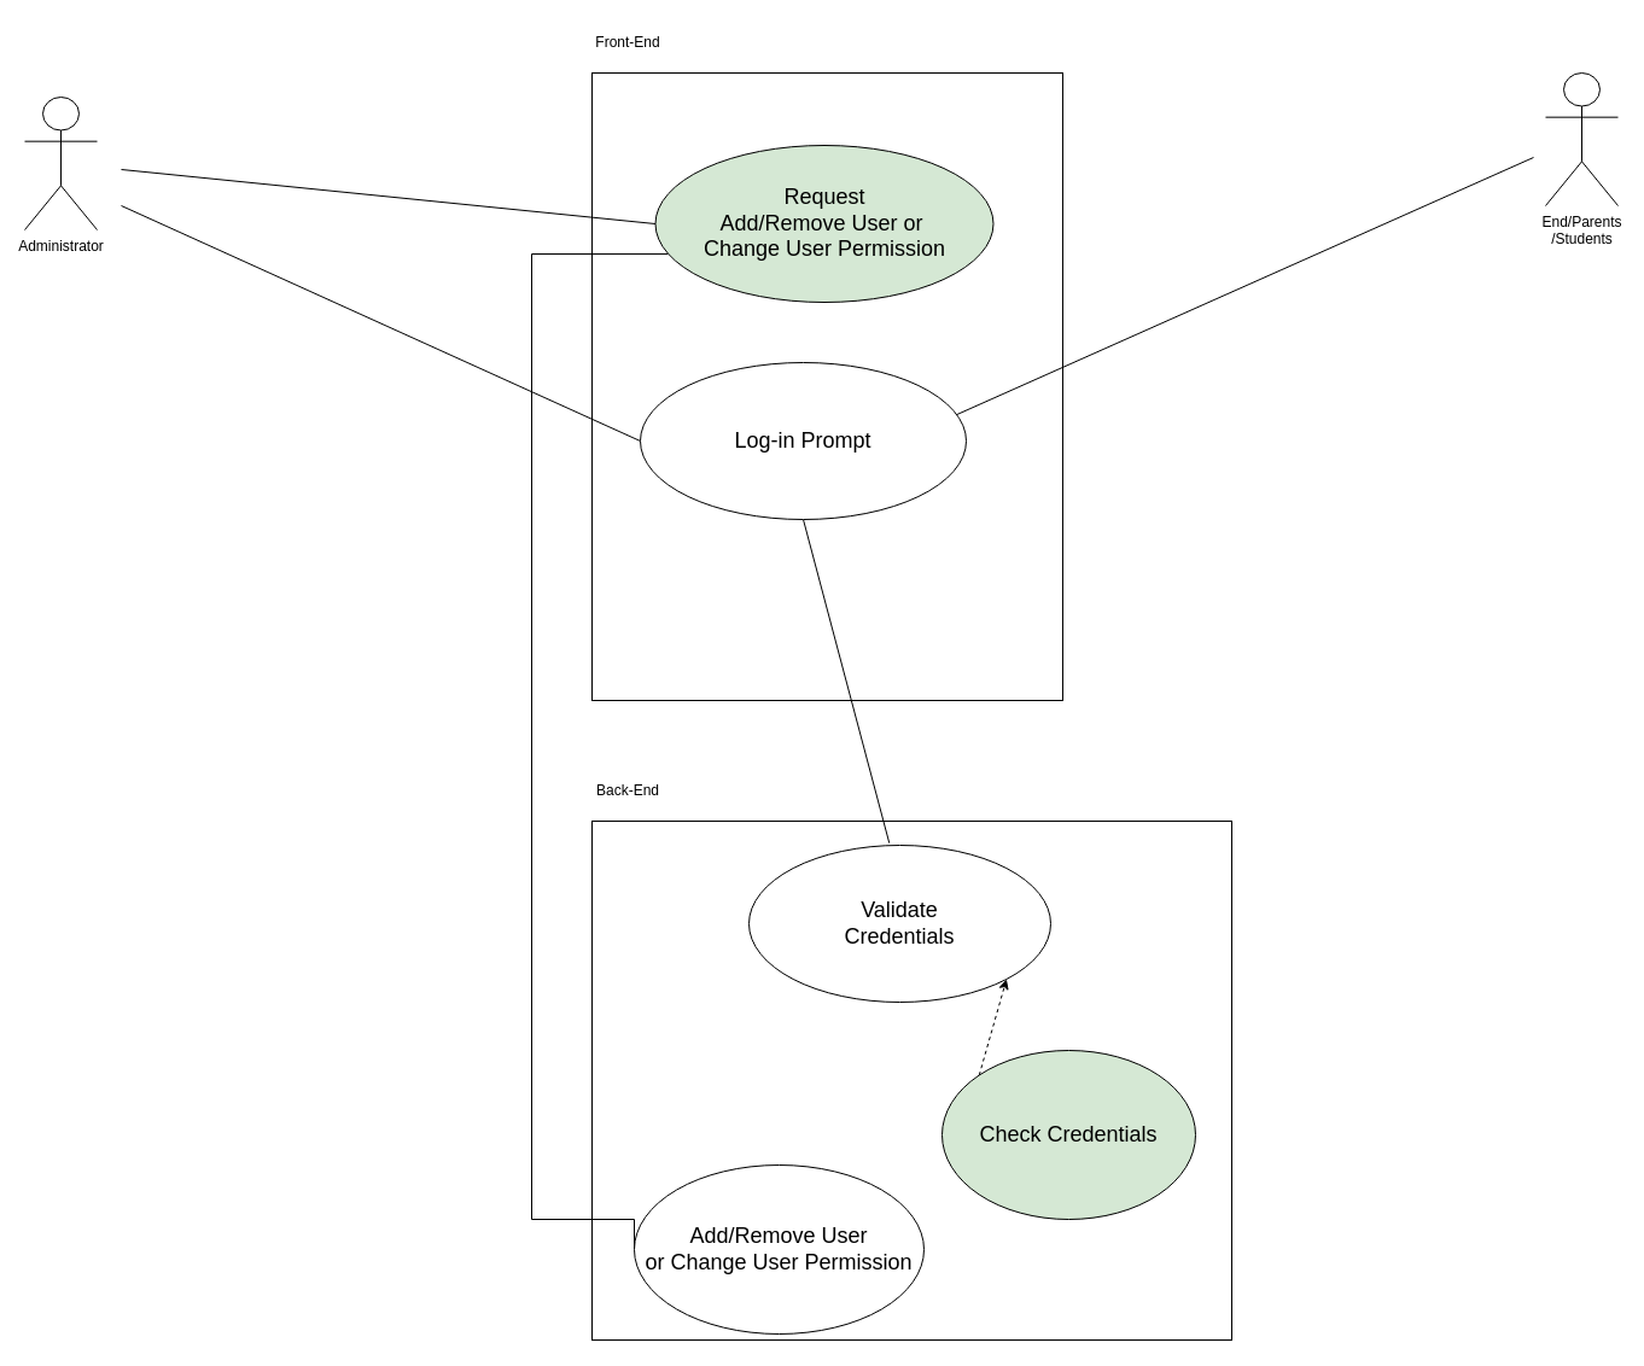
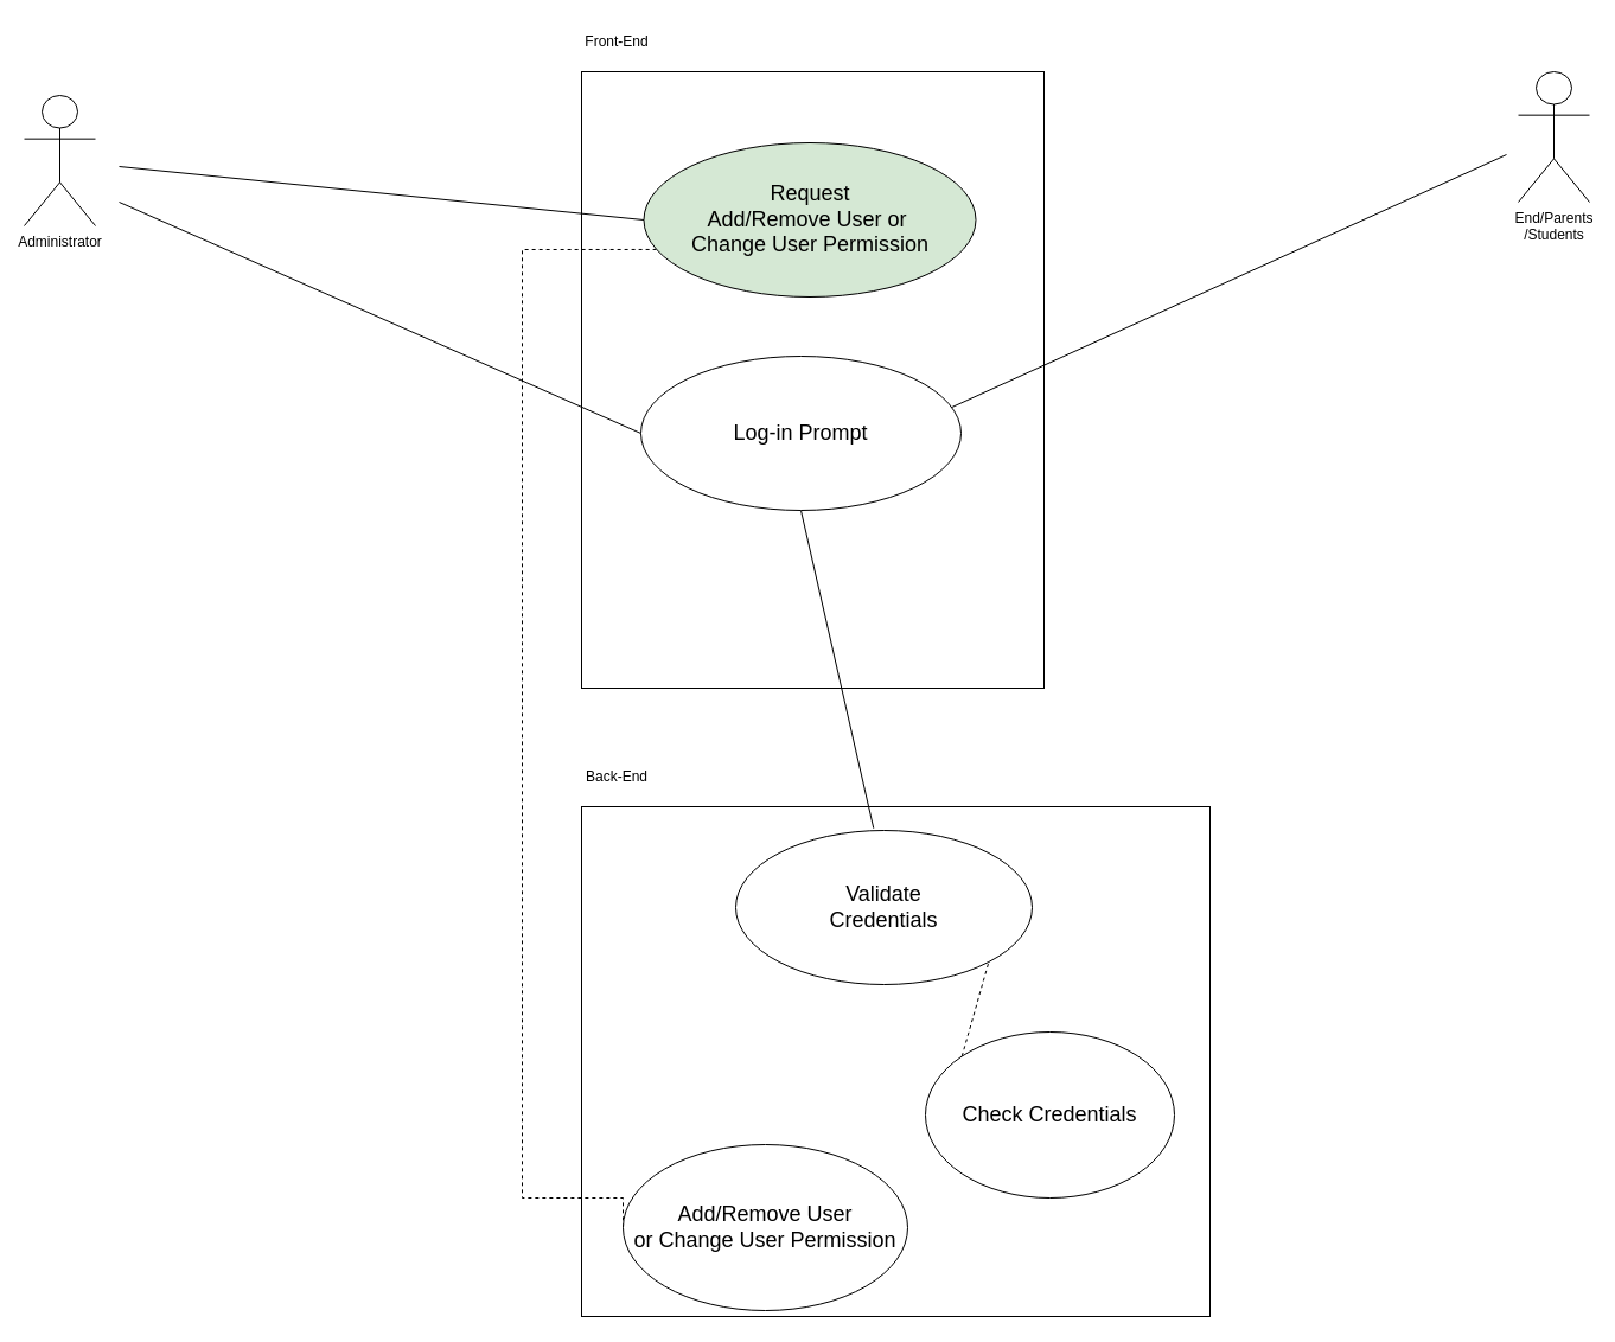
- <mxCell id="14" value="&lt;font style=&quot;font-size: 18px;&quot;&gt;Log-in Prompt&lt;/font&gt;" style="ellipse;whiteSpace=wrap;html=1;" vertex="1" parent="1"><mxGeometry x="530" y="300" width="270" height="130" as="geometry" /></mxCell>
+ <mxCell id="14" value="&lt;font style=&quot;font-size: 18px;&quot;&gt;Log-in Prompt&lt;/font&gt;" style="ellipse;whiteSpace=wrap;html=1;" vertex="1" parent="1"><mxGeometry x="540" y="300" width="270" height="130" as="geometry" /></mxCell>
- <mxCell id="5" style="edgeStyle=orthogonalEdgeStyle;rounded=0;orthogonalLoop=1;jettySize=auto;html=1;exitX=0.038;exitY=0.692;exitDx=0;exitDy=0;entryX=0;entryY=0.5;entryDx=0;entryDy=0;exitPerimeter=0;endArrow=none;endFill=0;" edge="1" parent="1" source="13" target="16"><mxGeometry relative="1" as="geometry"><Array as="points"><mxPoint x="440" y="210" /><mxPoint x="440" y="1010" /></Array></mxGeometry></mxCell>
+ <mxCell id="5" style="edgeStyle=orthogonalEdgeStyle;rounded=0;orthogonalLoop=1;jettySize=auto;html=1;exitX=0.038;exitY=0.692;exitDx=0;exitDy=0;entryX=0;entryY=0.5;entryDx=0;entryDy=0;exitPerimeter=0;endArrow=none;endFill=0;dashed=1;" edge="1" parent="1" source="13" target="16"><mxGeometry relative="1" as="geometry"><Array as="points"><mxPoint x="440" y="210" /><mxPoint x="440" y="1010" /></Array></mxGeometry></mxCell>
- <mxCell id="18" value="" style="endArrow=classic;html=1;rounded=0;exitX=0;exitY=0;exitDx=0;exitDy=0;entryX=1;entryY=1;entryDx=0;entryDy=0;dashed=1;" edge="1" parent="1" source="17" target="15"><mxGeometry width="50" height="50" relative="1" as="geometry"><mxPoint x="740" y="610" as="sourcePoint" /><mxPoint x="790" y="560" as="targetPoint" /></mxGeometry></mxCell>
+ <mxCell id="18" value="" style="endArrow=none;html=1;rounded=0;exitX=0;exitY=0;exitDx=0;exitDy=0;entryX=1;entryY=1;entryDx=0;entryDy=0;dashed=1;" edge="1" parent="1" source="17" target="15"><mxGeometry width="50" height="50" relative="1" as="geometry"><mxPoint x="740" y="610" as="sourcePoint" /><mxPoint x="790" y="560" as="targetPoint" /></mxGeometry></mxCell>
- <mxCell id="17" value="&lt;font style=&quot;font-size: 18px;&quot;&gt;Check Credentials&lt;/font&gt;" style="ellipse;whiteSpace=wrap;html=1;fillColor=#d5e8d4;" vertex="1" parent="1"><mxGeometry x="780" y="870" width="210" height="140" as="geometry" /></mxCell>
+ <mxCell id="17" value="&lt;font style=&quot;font-size: 18px;&quot;&gt;Check Credentials&lt;/font&gt;" style="ellipse;whiteSpace=wrap;html=1;" vertex="1" parent="1"><mxGeometry x="780" y="870" width="210" height="140" as="geometry" /></mxCell>
